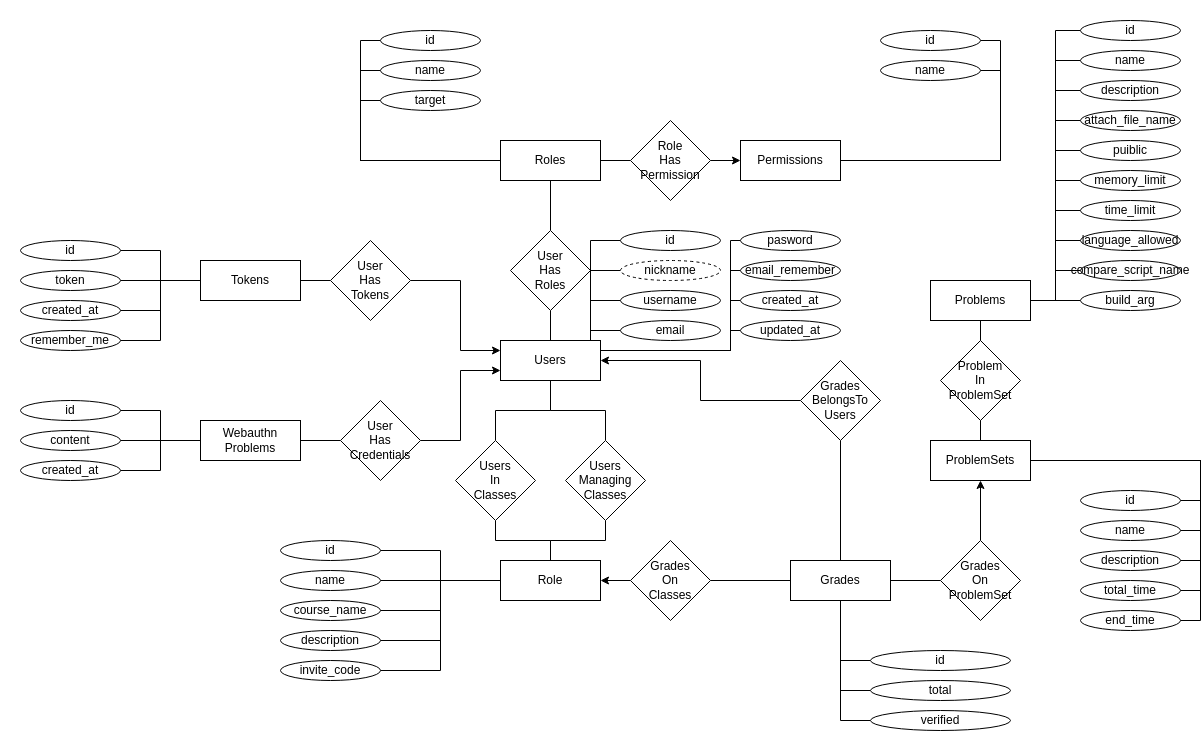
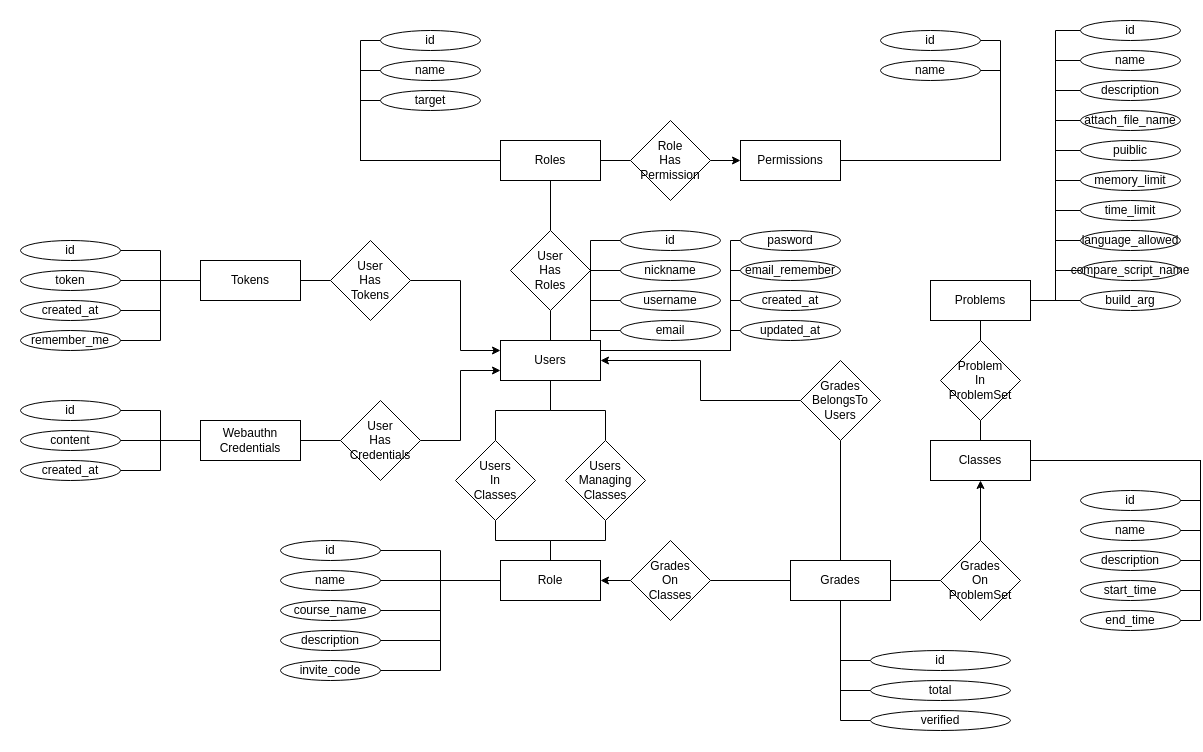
- <mxCell id="89" value="nickname" style="ellipse;whiteSpace=wrap;html=1;aspect=fixed;direction=west;dashed=1;" parent="1" vertex="1"><mxGeometry x="620" y="260" width="100" height="20" as="geometry" /></mxCell>
+ <mxCell id="89" value="nickname" style="ellipse;whiteSpace=wrap;html=1;aspect=fixed;direction=west;" parent="1" vertex="1"><mxGeometry x="620" y="260" width="100" height="20" as="geometry" /></mxCell>
- <mxCell id="28" value="Webauthn Problems" style="rounded=0;whiteSpace=wrap;html=1;" parent="1" vertex="1"><mxGeometry x="200" y="420" width="100" height="40" as="geometry" /></mxCell>
+ <mxCell id="28" value="Webauthn Credentials" style="rounded=0;whiteSpace=wrap;html=1;" parent="1" vertex="1"><mxGeometry x="200" y="420" width="100" height="40" as="geometry" /></mxCell>
- <mxCell id="17" value="ProblemSets" style="rounded=0;whiteSpace=wrap;html=1;" parent="1" vertex="1"><mxGeometry x="930" y="440" width="100" height="40" as="geometry" /></mxCell>
+ <mxCell id="17" value="Classes" style="rounded=0;whiteSpace=wrap;html=1;" parent="1" vertex="1"><mxGeometry x="930" y="440" width="100" height="40" as="geometry" /></mxCell>
- <mxCell id="110" value="total_time" style="ellipse;whiteSpace=wrap;html=1;aspect=fixed;direction=west;" parent="1" vertex="1"><mxGeometry x="1080" y="580" width="100" height="20" as="geometry" /></mxCell>
+ <mxCell id="110" value="start_time" style="ellipse;whiteSpace=wrap;html=1;aspect=fixed;direction=west;" parent="1" vertex="1"><mxGeometry x="1080" y="580" width="100" height="20" as="geometry" /></mxCell>
